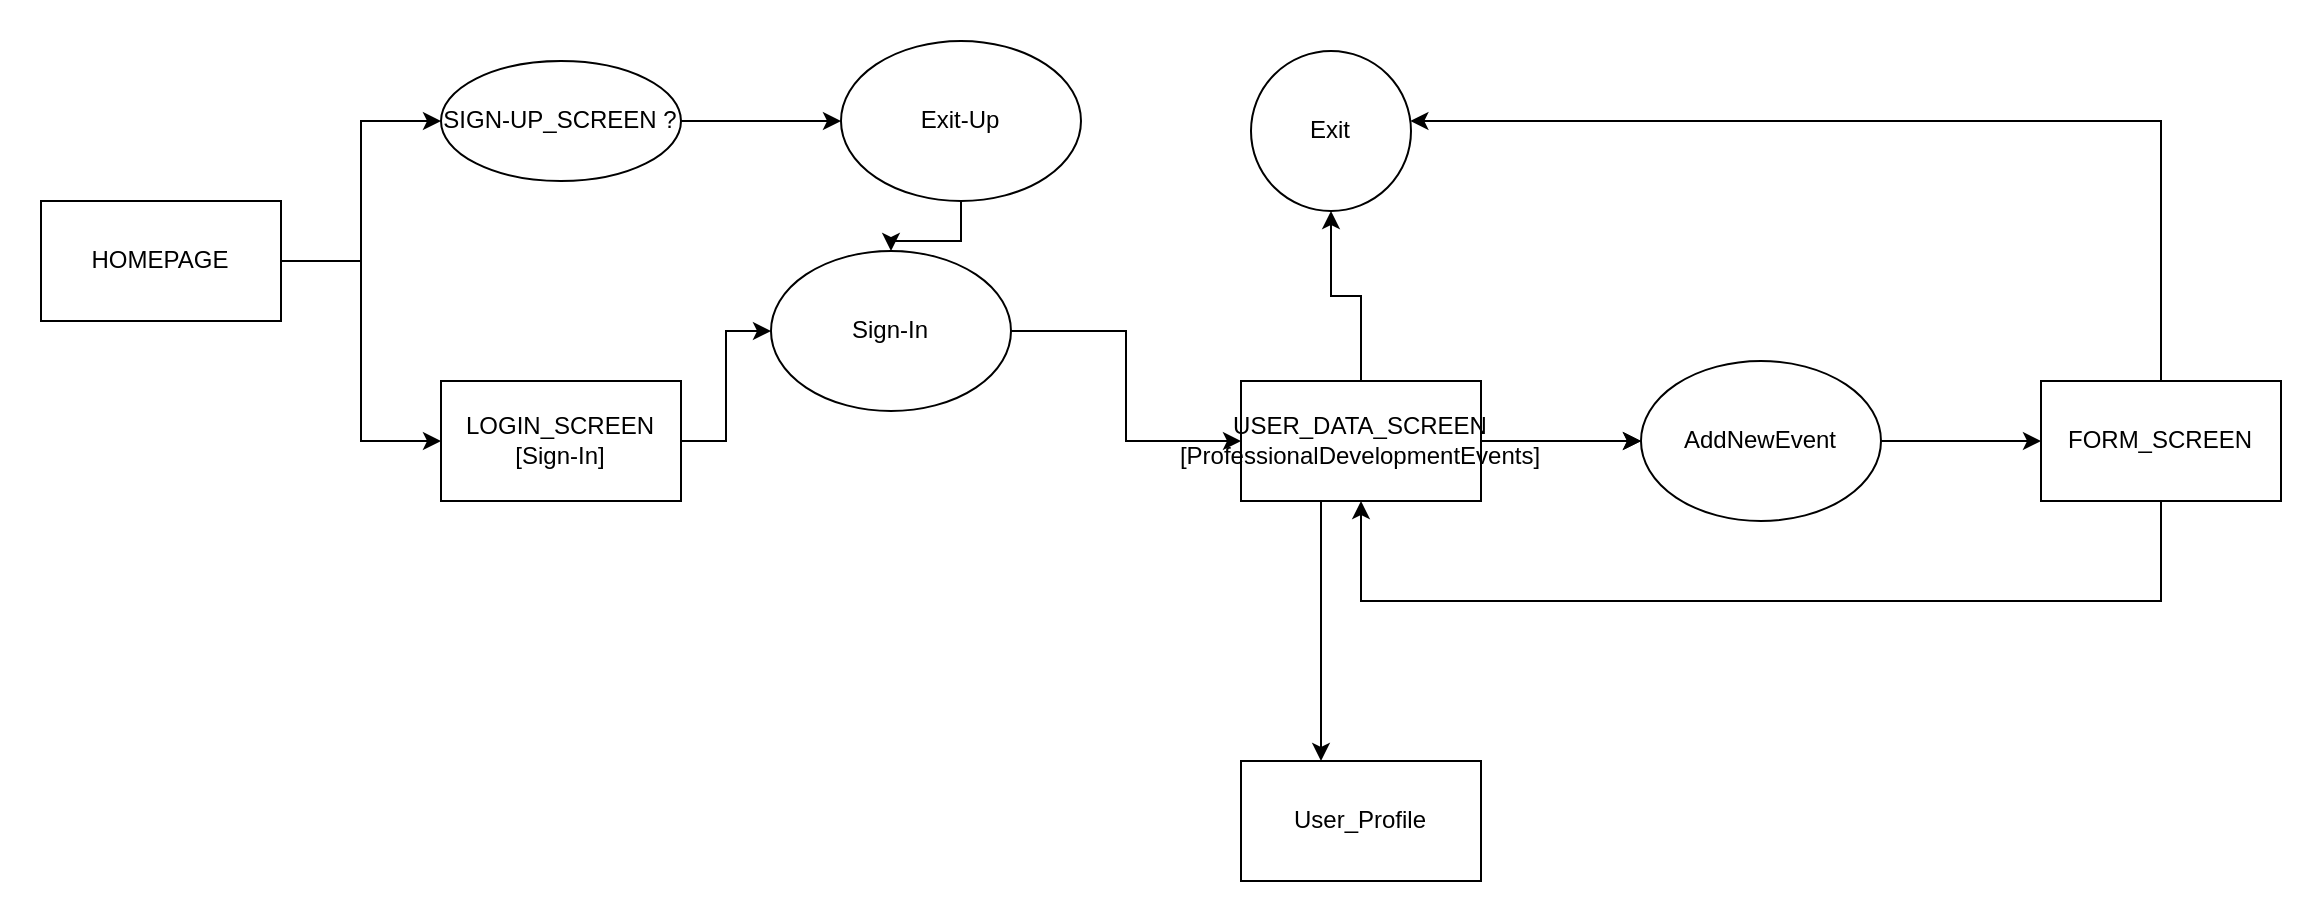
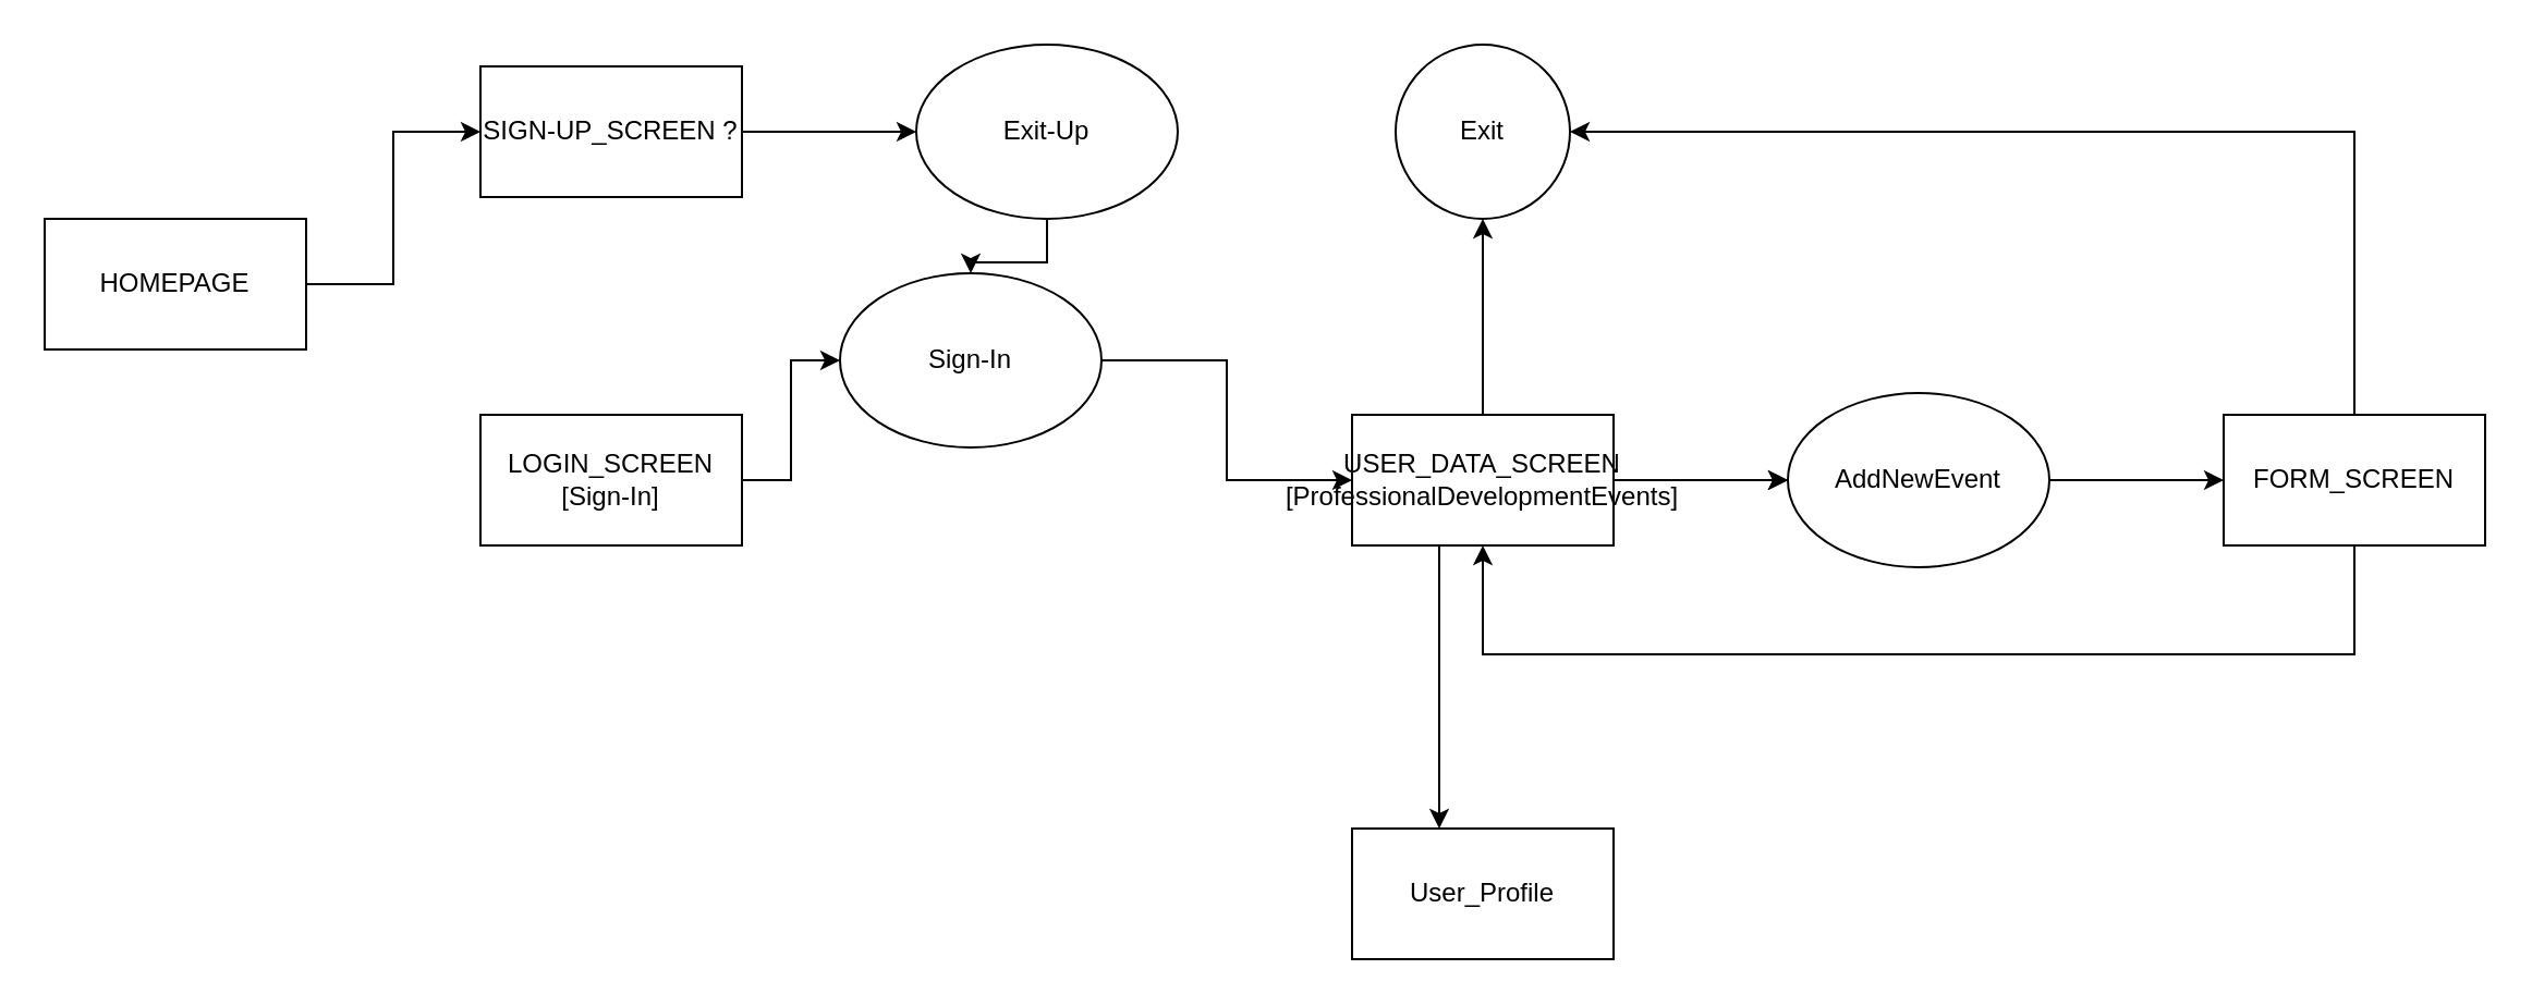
- <mxCell id="16" value="SIGN-UP_SCREEN ?" style="ellipse;whiteSpace=wrap;html=1;" parent="1" vertex="1"><mxGeometry x="220" y="30" width="120" height="60" as="geometry" /></mxCell>
+ <mxCell id="16" value="SIGN-UP_SCREEN ?" style="rounded=0;whiteSpace=wrap;html=1;" parent="1" vertex="1"><mxGeometry x="220" y="30" width="120" height="60" as="geometry" /></mxCell>
- <mxCell id="5" value="Exit" style="ellipse;whiteSpace=wrap;html=1;aspect=fixed;" parent="1" vertex="1"><mxGeometry x="625" y="25" width="80" height="80" as="geometry" /></mxCell>
+ <mxCell id="5" value="Exit" style="ellipse;whiteSpace=wrap;html=1;aspect=fixed;" parent="1" vertex="1"><mxGeometry x="640" y="20" width="80" height="80" as="geometry" /></mxCell>
- <mxCell id="2" style="edgeStyle=orthogonalEdgeStyle;rounded=0;orthogonalLoop=1;jettySize=auto;html=1;" parent="1" source="4" target="14" edge="1"><mxGeometry relative="1" as="geometry"><Array as="points"><mxPoint x="180" y="130" /><mxPoint x="180" y="220" /></Array></mxGeometry></mxCell>
